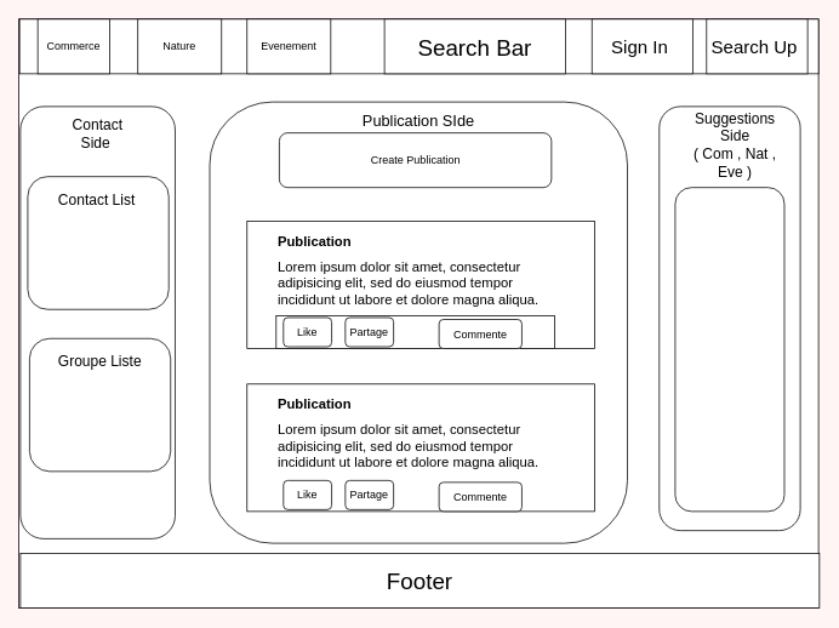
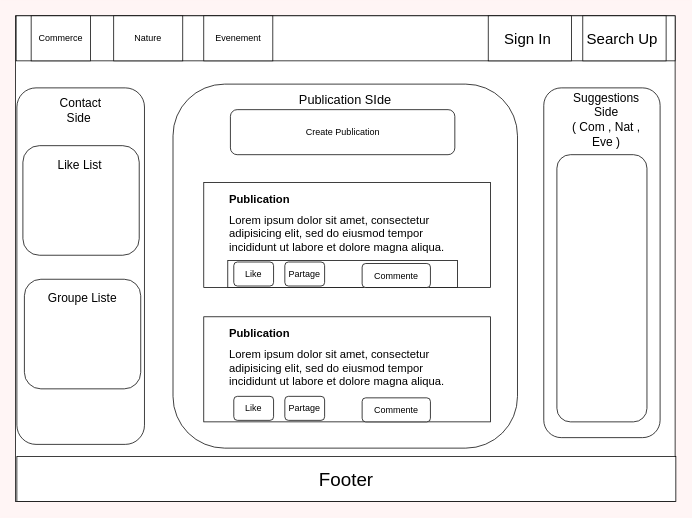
- <mxCell id="8" value="&lt;font style=&quot;font-size: 25px&quot;&gt;Search Bar&lt;/font&gt;" style="rounded=0;whiteSpace=wrap;html=1;" parent="1" vertex="1"><mxGeometry x="422" y="20.5" width="199" height="60" as="geometry" /></mxCell>
- <mxCell id="25" value="&lt;font style=&quot;font-size: 16px&quot;&gt;Contact List&lt;/font&gt;" style="text;html=1;strokeColor=none;fillColor=none;align=center;verticalAlign=middle;whiteSpace=wrap;rounded=0;" parent="1" vertex="1"><mxGeometry x="61" y="203.5" width="90" height="30" as="geometry" /></mxCell>
+ <mxCell id="25" value="&lt;font style=&quot;font-size: 16px&quot;&gt;Like List&lt;/font&gt;" style="text;html=1;strokeColor=none;fillColor=none;align=center;verticalAlign=middle;whiteSpace=wrap;rounded=0;" parent="1" vertex="1"><mxGeometry x="61" y="203.5" width="90" height="30" as="geometry" /></mxCell>
